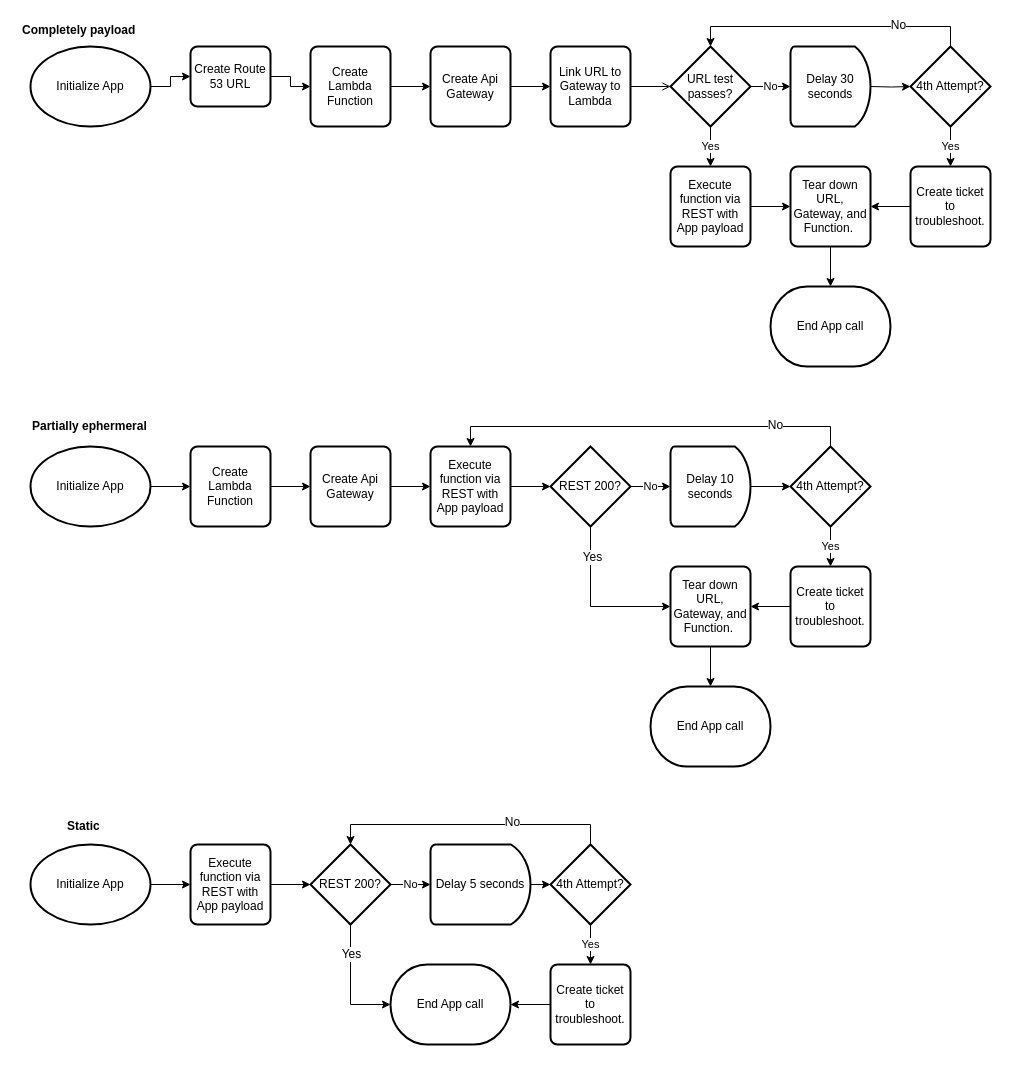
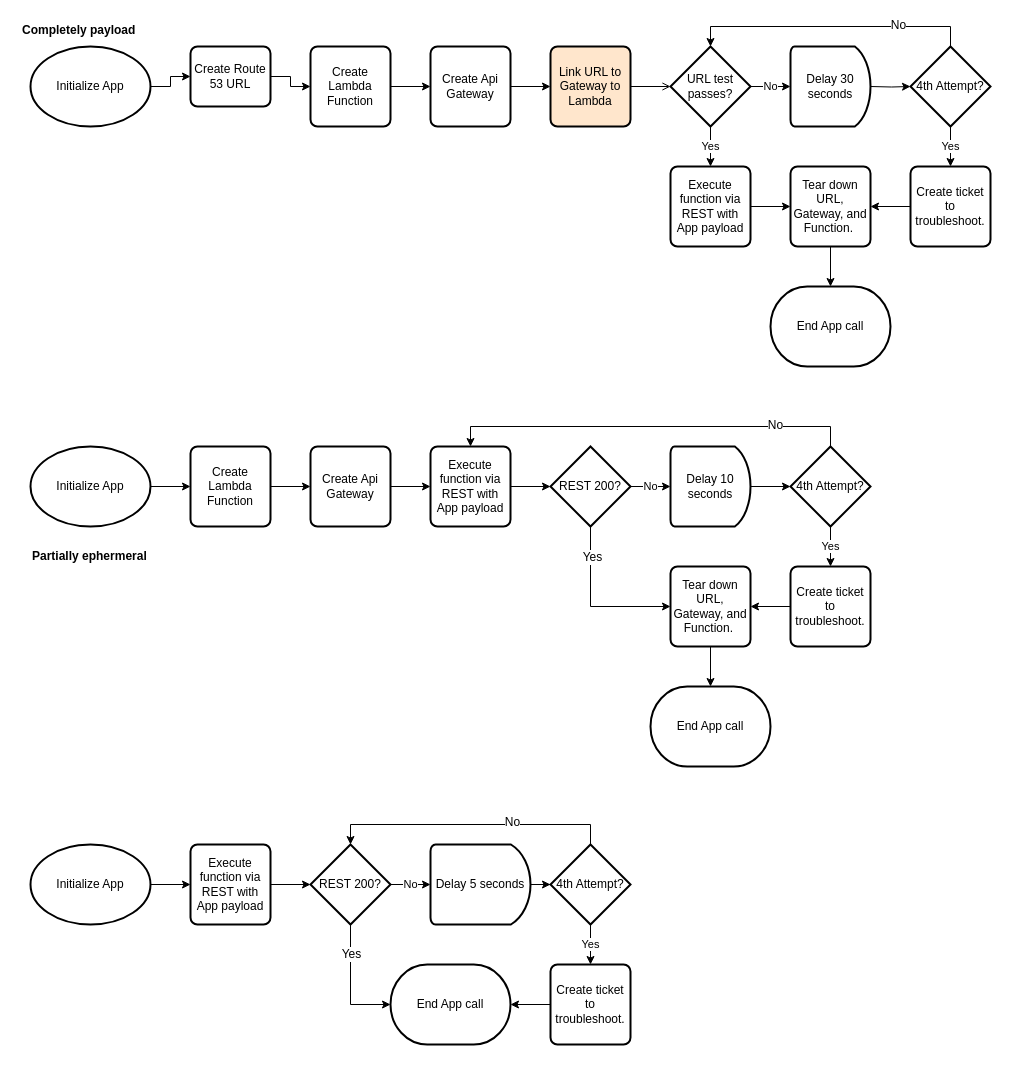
- <mxCell id="13" value="Link URL to Gateway to Lambda" style="rounded=1;whiteSpace=wrap;html=1;absoluteArcSize=1;arcSize=14;strokeWidth=2;" parent="1" vertex="1"><mxGeometry x="550" y="46" width="80" height="80" as="geometry" /></mxCell>
+ <mxCell id="13" value="Link URL to Gateway to Lambda" style="rounded=1;whiteSpace=wrap;html=1;absoluteArcSize=1;arcSize=14;strokeWidth=2;fillColor=#ffe6cc;" parent="1" vertex="1"><mxGeometry x="550" y="46" width="80" height="80" as="geometry" /></mxCell>
- <mxCell id="69" value="Partially ephermeral" style="text;html=1;resizable=0;points=[];autosize=1;align=left;verticalAlign=top;spacingTop=-4;fontStyle=1" vertex="1" parent="1"><mxGeometry x="30" y="416" width="120" height="20" as="geometry" /></mxCell>
+ <mxCell id="69" value="Partially ephermeral" style="text;html=1;resizable=0;points=[];autosize=1;align=left;verticalAlign=top;spacingTop=-4;fontStyle=1" vertex="1" parent="1"><mxGeometry x="30" y="546" width="120" height="20" as="geometry" /></mxCell>
- <mxCell id="70" value="Static" style="text;html=1;resizable=0;points=[];autosize=1;align=left;verticalAlign=top;spacingTop=-4;fontStyle=1" vertex="1" parent="1"><mxGeometry x="65" y="816" width="50" height="20" as="geometry" /></mxCell>
